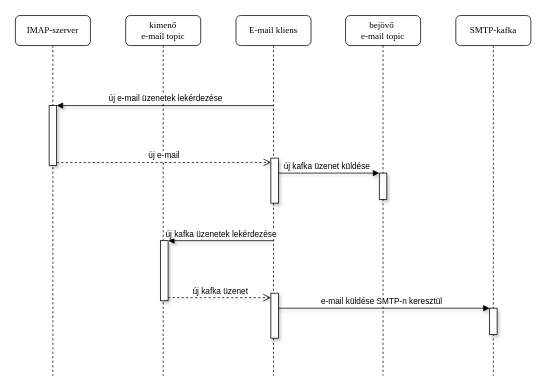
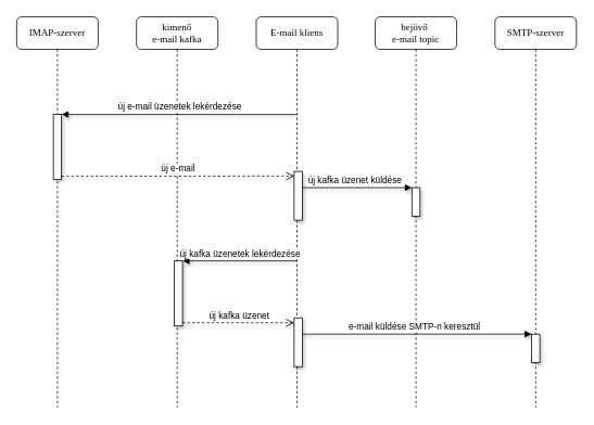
- <mxCell id="7" value="kimenő &lt;br&gt;e-mail topic" style="shape=umlLifeline;perimeter=lifelinePerimeter;whiteSpace=wrap;html=1;container=1;collapsible=0;recursiveResize=0;outlineConnect=0;rounded=1;shadow=0;comic=0;labelBackgroundColor=none;strokeWidth=1;fontFamily=Verdana;fontSize=12;align=center;" parent="1" vertex="1"><mxGeometry x="167" y="20" width="100" height="480" as="geometry" /></mxCell>
+ <mxCell id="7" value="kimenő &lt;br&gt;e-mail kafka" style="shape=umlLifeline;perimeter=lifelinePerimeter;whiteSpace=wrap;html=1;container=1;collapsible=0;recursiveResize=0;outlineConnect=0;rounded=1;shadow=0;comic=0;labelBackgroundColor=none;strokeWidth=1;fontFamily=Verdana;fontSize=12;align=center;" parent="1" vertex="1"><mxGeometry x="167" y="20" width="100" height="480" as="geometry" /></mxCell>
- <mxCell id="9" value="SMTP-kafka" style="shape=umlLifeline;perimeter=lifelinePerimeter;whiteSpace=wrap;html=1;container=1;collapsible=0;recursiveResize=0;outlineConnect=0;rounded=1;shadow=0;comic=0;labelBackgroundColor=none;strokeWidth=1;fontFamily=Verdana;fontSize=12;align=center;" parent="1" vertex="1"><mxGeometry x="607" y="20" width="100" height="480" as="geometry" /></mxCell>
+ <mxCell id="9" value="SMTP-szerver" style="shape=umlLifeline;perimeter=lifelinePerimeter;whiteSpace=wrap;html=1;container=1;collapsible=0;recursiveResize=0;outlineConnect=0;rounded=1;shadow=0;comic=0;labelBackgroundColor=none;strokeWidth=1;fontFamily=Verdana;fontSize=12;align=center;" parent="1" vertex="1"><mxGeometry x="607" y="20" width="100" height="480" as="geometry" /></mxCell>
